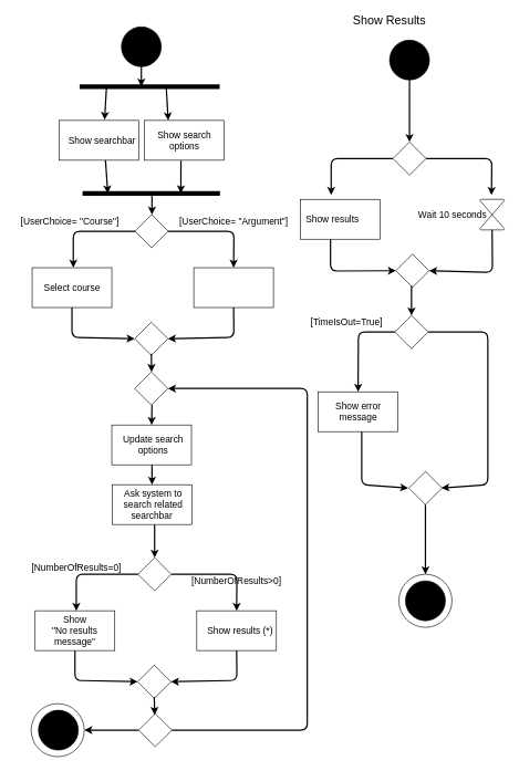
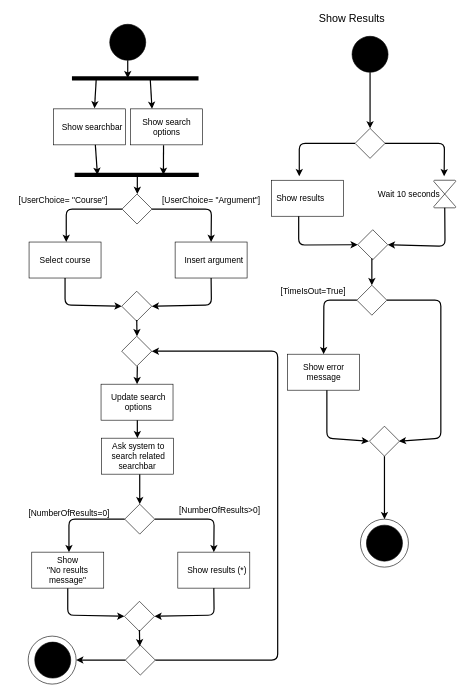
+ <mxCell id="8" value="&lt;font style=&quot;font-size: 14px&quot;&gt;Insert argument&lt;/font&gt;" style="text;html=1;strokeColor=none;fillColor=none;align=center;verticalAlign=middle;whiteSpace=wrap;rounded=0;" parent="1" vertex="1"><mxGeometry x="301" y="413" width="110" height="40" as="geometry" /></mxCell>
- <mxCell id="67" value="&lt;font style=&quot;font-size: 14px&quot;&gt;[NumberOfResults&amp;gt;0]&lt;/font&gt;" style="text;html=1;strokeColor=none;fillColor=none;align=center;verticalAlign=middle;whiteSpace=wrap;rounded=0;" vertex="1" parent="1"><mxGeometry x="272" y="865" width="167" height="20" as="geometry" /></mxCell>
+ <mxCell id="67" value="&lt;font style=&quot;font-size: 14px&quot;&gt;[NumberOfResults&amp;gt;0]&lt;/font&gt;" style="text;html=1;strokeColor=none;fillColor=none;align=center;verticalAlign=middle;whiteSpace=wrap;rounded=0;" vertex="1" parent="1"><mxGeometry x="282" y="840" width="167" height="20" as="geometry" /></mxCell>
